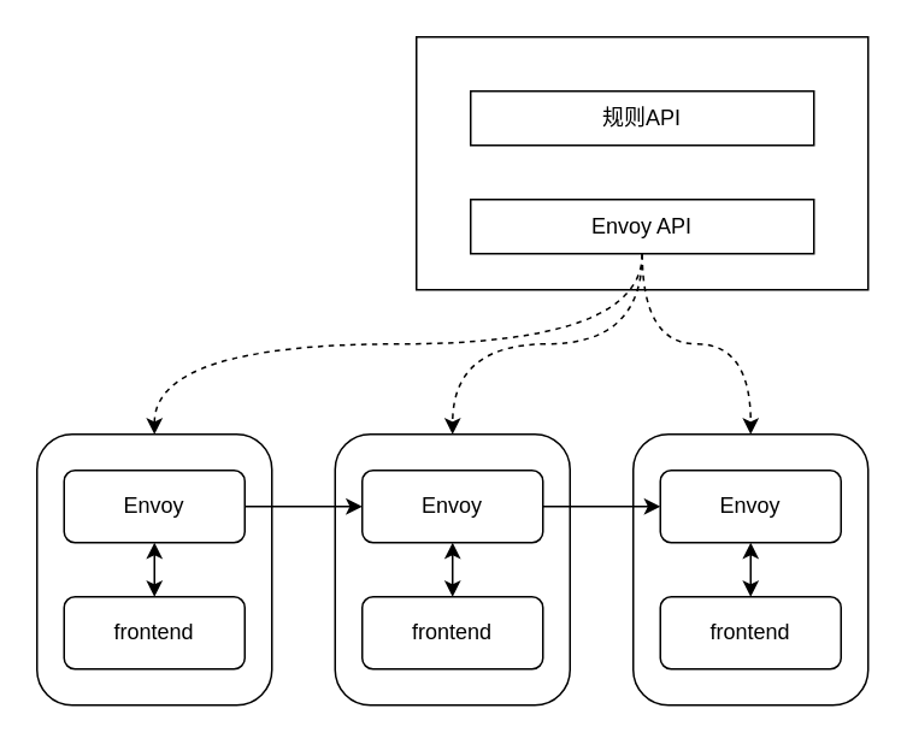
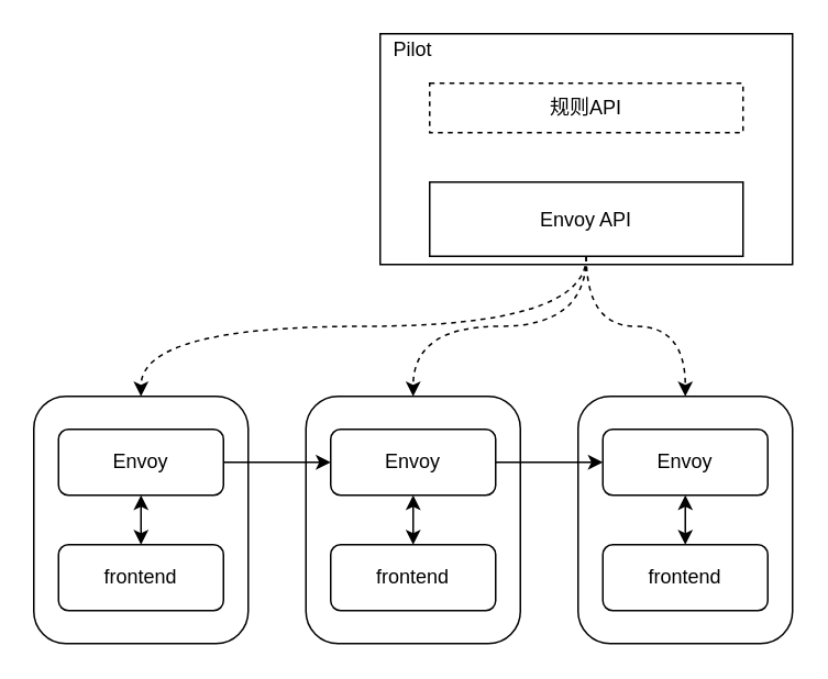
+ <mxCell id="3" value="Pilot" style="text;html=1;strokeColor=none;fillColor=none;align=center;verticalAlign=middle;whiteSpace=wrap;rounded=0;" vertex="1" parent="1"><mxGeometry x="230" y="20" width="40" height="20" as="geometry" /></mxCell>
- <mxCell id="4" value="规则API" style="rounded=0;whiteSpace=wrap;html=1;" vertex="1" parent="1"><mxGeometry x="260" y="50" width="190" height="30" as="geometry" /></mxCell>
+ <mxCell id="4" value="规则API" style="rounded=0;whiteSpace=wrap;html=1;dashed=1;" vertex="1" parent="1"><mxGeometry x="260" y="50" width="190" height="30" as="geometry" /></mxCell>
- <mxCell id="9" value="Envoy API" style="rounded=0;whiteSpace=wrap;html=1;" vertex="1" parent="1"><mxGeometry x="260" y="110" width="190" height="30" as="geometry" /></mxCell>
+ <mxCell id="9" value="Envoy API" style="rounded=0;whiteSpace=wrap;html=1;" vertex="1" parent="1"><mxGeometry x="260" y="110" width="190" height="45" as="geometry" /></mxCell>
